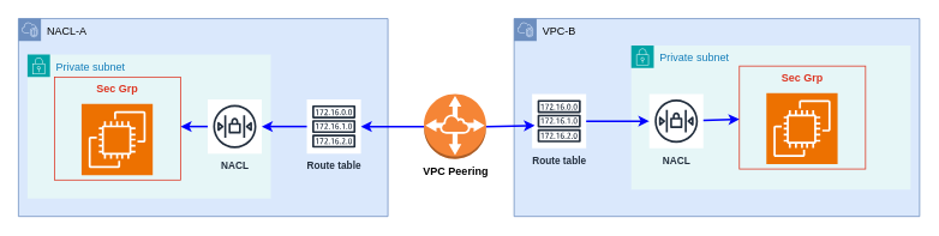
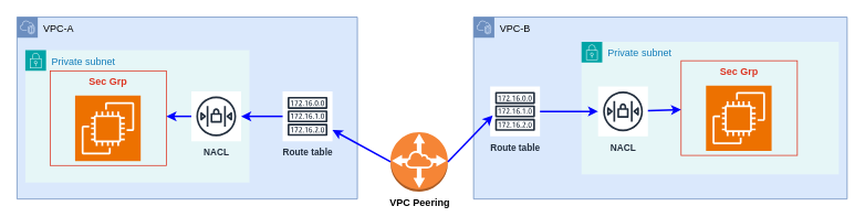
- <mxCell id="2" value="NACL-A" style="points=[[0,0],[0.25,0],[0.5,0],[0.75,0],[1,0],[1,0.25],[1,0.5],[1,0.75],[1,1],[0.75,1],[0.5,1],[0.25,1],[0,1],[0,0.75],[0,0.5],[0,0.25]];outlineConnect=0;html=1;whiteSpace=wrap;fontSize=12;fontStyle=0;container=1;pointerEvents=0;collapsible=0;recursiveResize=0;shape=mxgraph.aws4.group;grIcon=mxgraph.aws4.group_vpc2;strokeColor=#6c8ebf;fillColor=#dae8fc;verticalAlign=top;align=left;spacingLeft=30;dashed=0;" parent="1" vertex="1"><mxGeometry x="20" y="20" width="410" height="220" as="geometry" /></mxCell>
+ <mxCell id="2" value="VPC-A" style="points=[[0,0],[0.25,0],[0.5,0],[0.75,0],[1,0],[1,0.25],[1,0.5],[1,0.75],[1,1],[0.75,1],[0.5,1],[0.25,1],[0,1],[0,0.75],[0,0.5],[0,0.25]];outlineConnect=0;html=1;whiteSpace=wrap;fontSize=12;fontStyle=0;container=1;pointerEvents=0;collapsible=0;recursiveResize=0;shape=mxgraph.aws4.group;grIcon=mxgraph.aws4.group_vpc2;strokeColor=#6c8ebf;fillColor=#dae8fc;verticalAlign=top;align=left;spacingLeft=30;dashed=0;" parent="1" vertex="1"><mxGeometry x="20" y="20" width="410" height="220" as="geometry" /></mxCell>
- <mxCell id="20" value="&lt;b&gt;VPC Peering&lt;/b&gt;" style="outlineConnect=0;dashed=0;verticalLabelPosition=bottom;verticalAlign=top;align=center;html=1;shape=mxgraph.aws3.vpc_peering;fillColor=#F58536;gradientColor=none;" parent="1" vertex="1"><mxGeometry x="470" y="104" width="69" height="72" as="geometry" /></mxCell>
+ <mxCell id="20" value="&lt;b&gt;VPC Peering&lt;/b&gt;" style="outlineConnect=0;dashed=0;verticalLabelPosition=bottom;verticalAlign=top;align=center;html=1;shape=mxgraph.aws3.vpc_peering;fillColor=#F58536;gradientColor=none;" parent="1" vertex="1"><mxGeometry x="470" y="159" width="69" height="72" as="geometry" /></mxCell>
